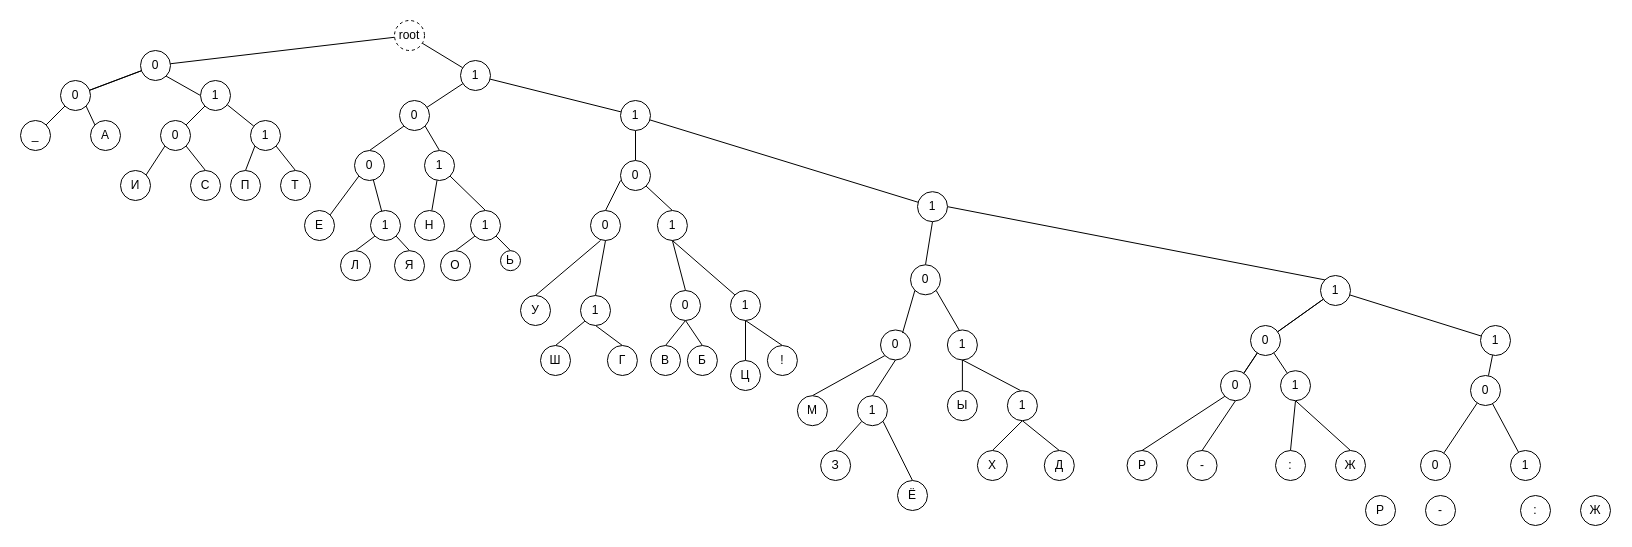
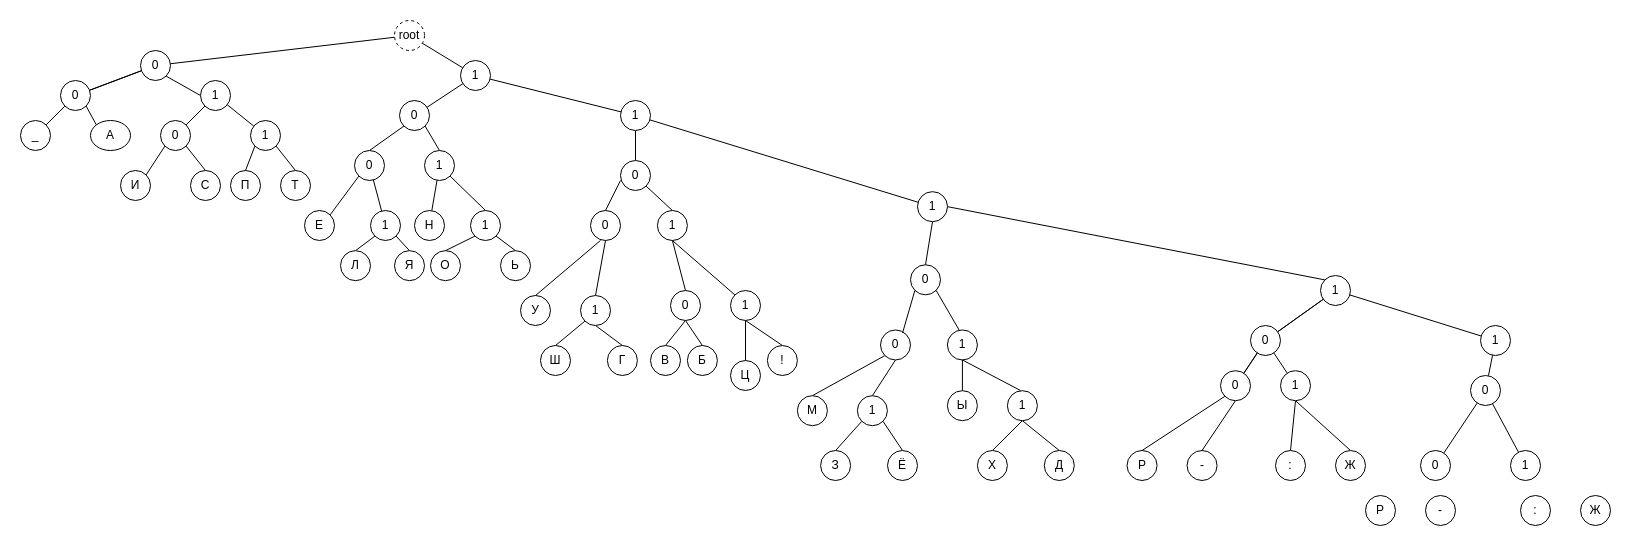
- <mxCell id="24" value="А" style="ellipse;whiteSpace=wrap;html=1;aspect=fixed;" vertex="1" parent="1"><mxGeometry x="90" y="120" width="30" height="30" as="geometry" /></mxCell>
+ <mxCell id="24" value="А" style="ellipse;whiteSpace=wrap;html=1;aspect=fixed;" vertex="1" parent="1"><mxGeometry x="90" y="120" width="40" height="30" as="geometry" /></mxCell>
- <mxCell id="104" value="Ь" style="ellipse;whiteSpace=wrap;html=1;aspect=fixed;" vertex="1" parent="1"><mxGeometry x="500" y="250.17" width="20" height="20" as="geometry" /></mxCell>
+ <mxCell id="104" value="Ь" style="ellipse;whiteSpace=wrap;html=1;aspect=fixed;" vertex="1" parent="1"><mxGeometry x="500" y="250.17" width="30" height="30" as="geometry" /></mxCell>
- <mxCell id="103" value="О" style="ellipse;whiteSpace=wrap;html=1;aspect=fixed;" vertex="1" parent="1"><mxGeometry x="440" y="250.17" width="30" height="30" as="geometry" /></mxCell>
+ <mxCell id="103" value="О" style="ellipse;whiteSpace=wrap;html=1;aspect=fixed;" vertex="1" parent="1"><mxGeometry x="430" y="250.17" width="30" height="30" as="geometry" /></mxCell>
- <mxCell id="120" value="Ё" style="ellipse;whiteSpace=wrap;html=1;aspect=fixed;" vertex="1" parent="1"><mxGeometry x="897" y="480" width="30" height="30" as="geometry" /></mxCell>
+ <mxCell id="120" value="Ё" style="ellipse;whiteSpace=wrap;html=1;aspect=fixed;" vertex="1" parent="1"><mxGeometry x="887" y="450" width="30" height="30" as="geometry" /></mxCell>
